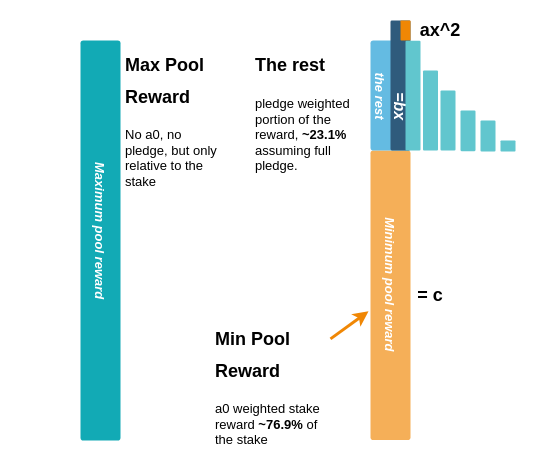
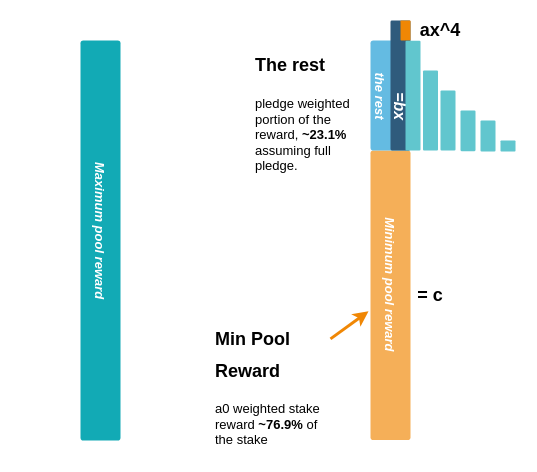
- <mxCell id="15" value="ax^2" style="text;html=1;strokeColor=none;fillColor=none;align=center;verticalAlign=middle;whiteSpace=wrap;rounded=0;fontSize=18;fontStyle=1" parent="1" vertex="1"><mxGeometry x="400" y="20" width="80" height="20" as="geometry" /></mxCell>
+ <mxCell id="15" value="ax^4" style="text;html=1;strokeColor=none;fillColor=none;align=center;verticalAlign=middle;whiteSpace=wrap;rounded=0;fontSize=18;fontStyle=1" parent="1" vertex="1"><mxGeometry x="400" y="20" width="80" height="20" as="geometry" /></mxCell>
- <mxCell id="8" value="&lt;h1&gt;&lt;font style=&quot;font-size: 18px&quot;&gt;Max Pool Reward&lt;/font&gt;&lt;/h1&gt;&lt;p&gt;No a0, no pledge, but only relative to the stake&lt;/p&gt;" style="text;html=1;strokeColor=none;fillColor=none;spacing=5;spacingTop=-20;whiteSpace=wrap;overflow=hidden;rounded=0;fontSize=13;fontColor=#000000;align=left;" parent="1" vertex="1"><mxGeometry x="120" y="40" width="100" height="160" as="geometry" /></mxCell>
